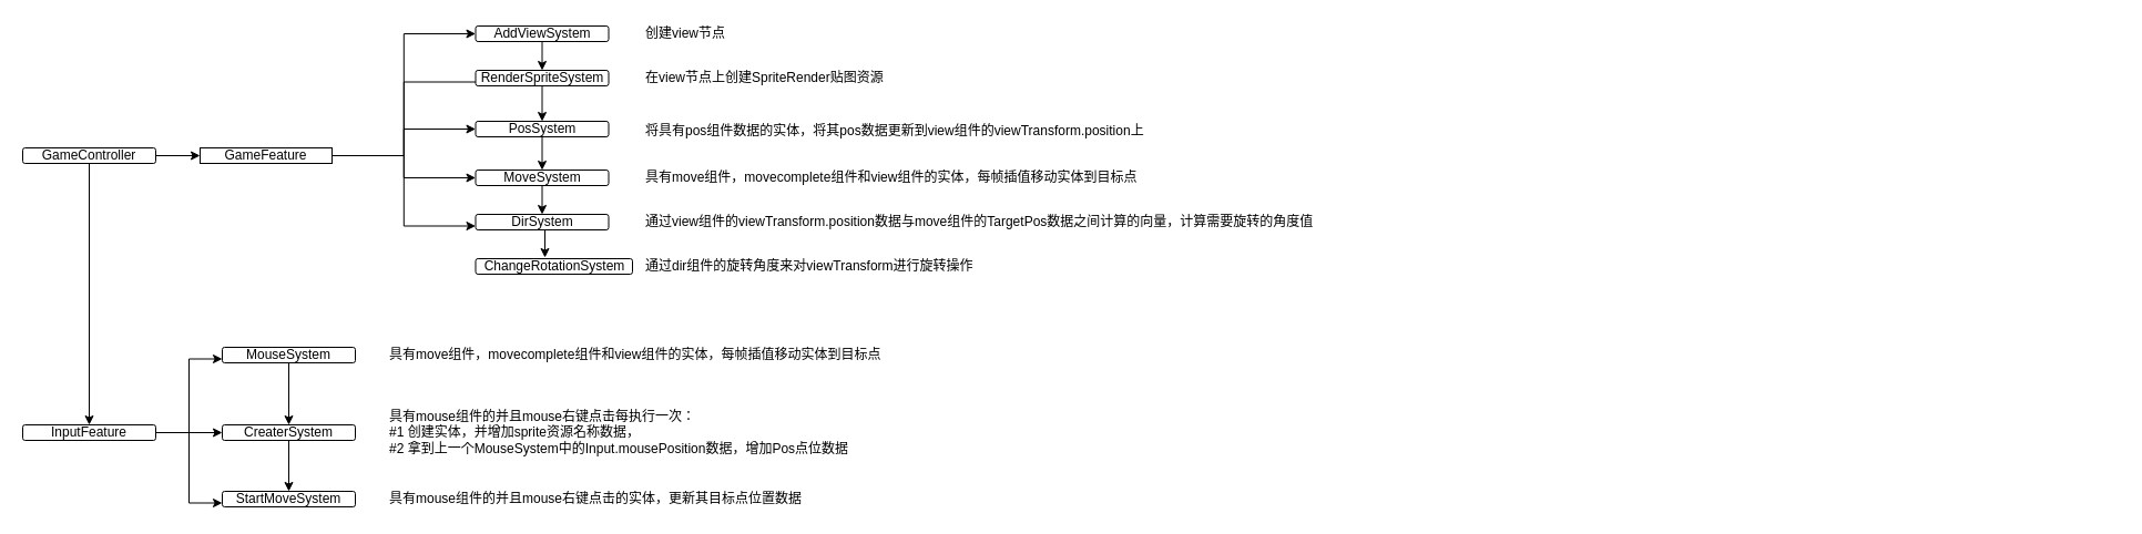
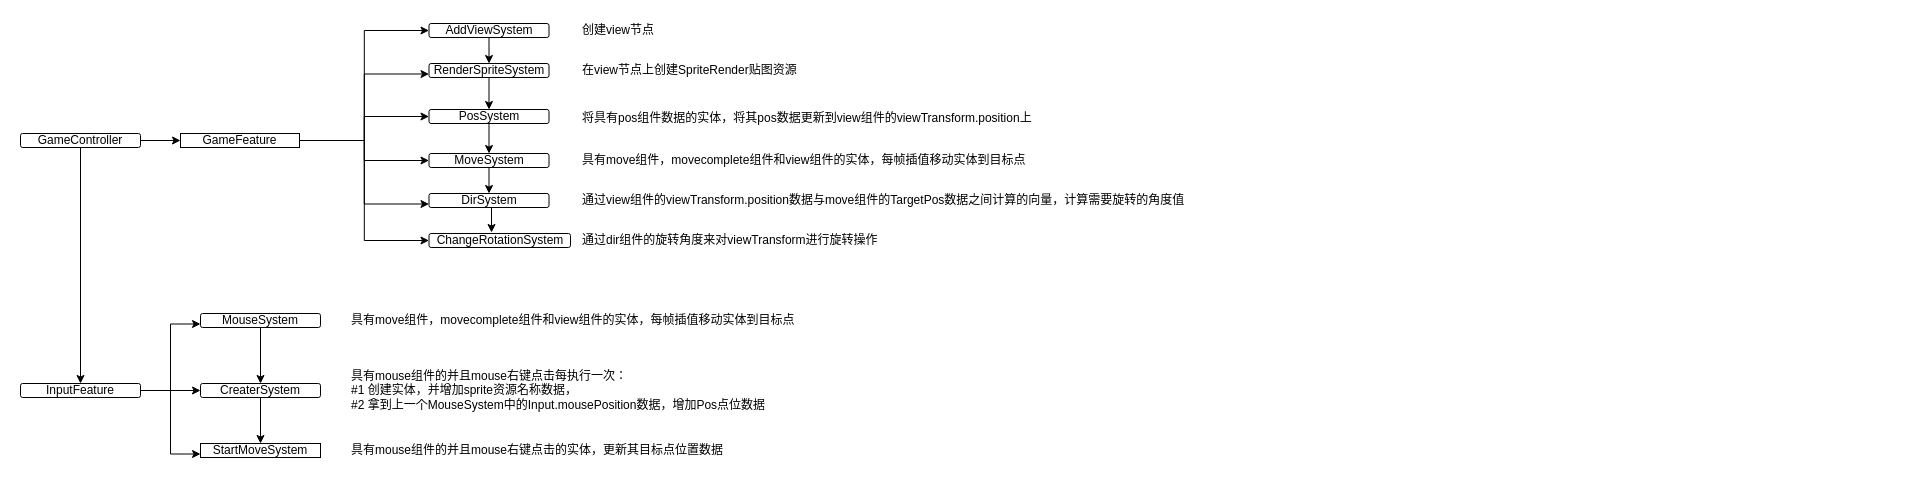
- <mxCell id="6" style="edgeStyle=orthogonalEdgeStyle;rounded=0;orthogonalLoop=1;jettySize=auto;html=1;entryX=0;entryY=0.75;entryDx=0;entryDy=0;endArrow=none;" edge="1" parent="1" source="11" target="19"><mxGeometry relative="1" as="geometry" /></mxCell>
+ <mxCell id="6" style="edgeStyle=orthogonalEdgeStyle;rounded=0;orthogonalLoop=1;jettySize=auto;html=1;entryX=0;entryY=0.75;entryDx=0;entryDy=0;" edge="1" parent="1" source="11" target="19"><mxGeometry relative="1" as="geometry" /></mxCell>
+ <mxCell id="10" style="edgeStyle=orthogonalEdgeStyle;rounded=0;orthogonalLoop=1;jettySize=auto;html=1;entryX=0;entryY=0.5;entryDx=0;entryDy=0;" edge="1" parent="1" source="11" target="26"><mxGeometry relative="1" as="geometry" /></mxCell>
- <mxCell id="31" value="StartMoveSystem" style="whiteSpace=wrap;html=1;rounded=1;" vertex="1" parent="1"><mxGeometry x="200" y="443" width="120" height="14" as="geometry" /></mxCell>
+ <mxCell id="31" value="StartMoveSystem" style="whiteSpace=wrap;html=1;rounded=0;" vertex="1" parent="1"><mxGeometry x="200" y="443" width="120" height="14" as="geometry" /></mxCell>
